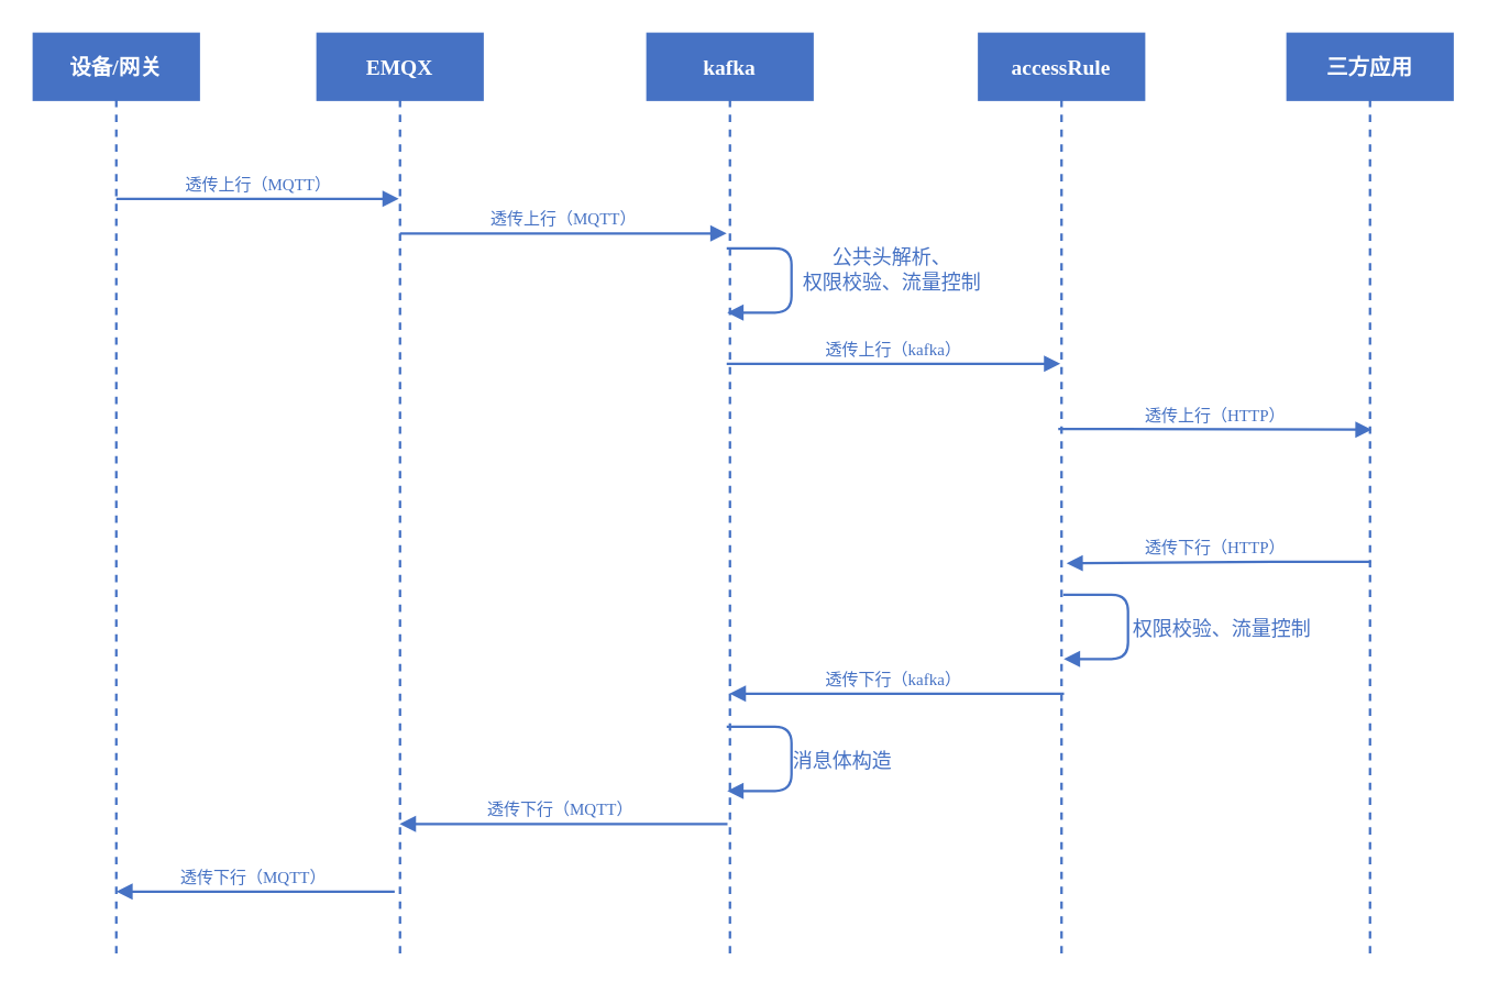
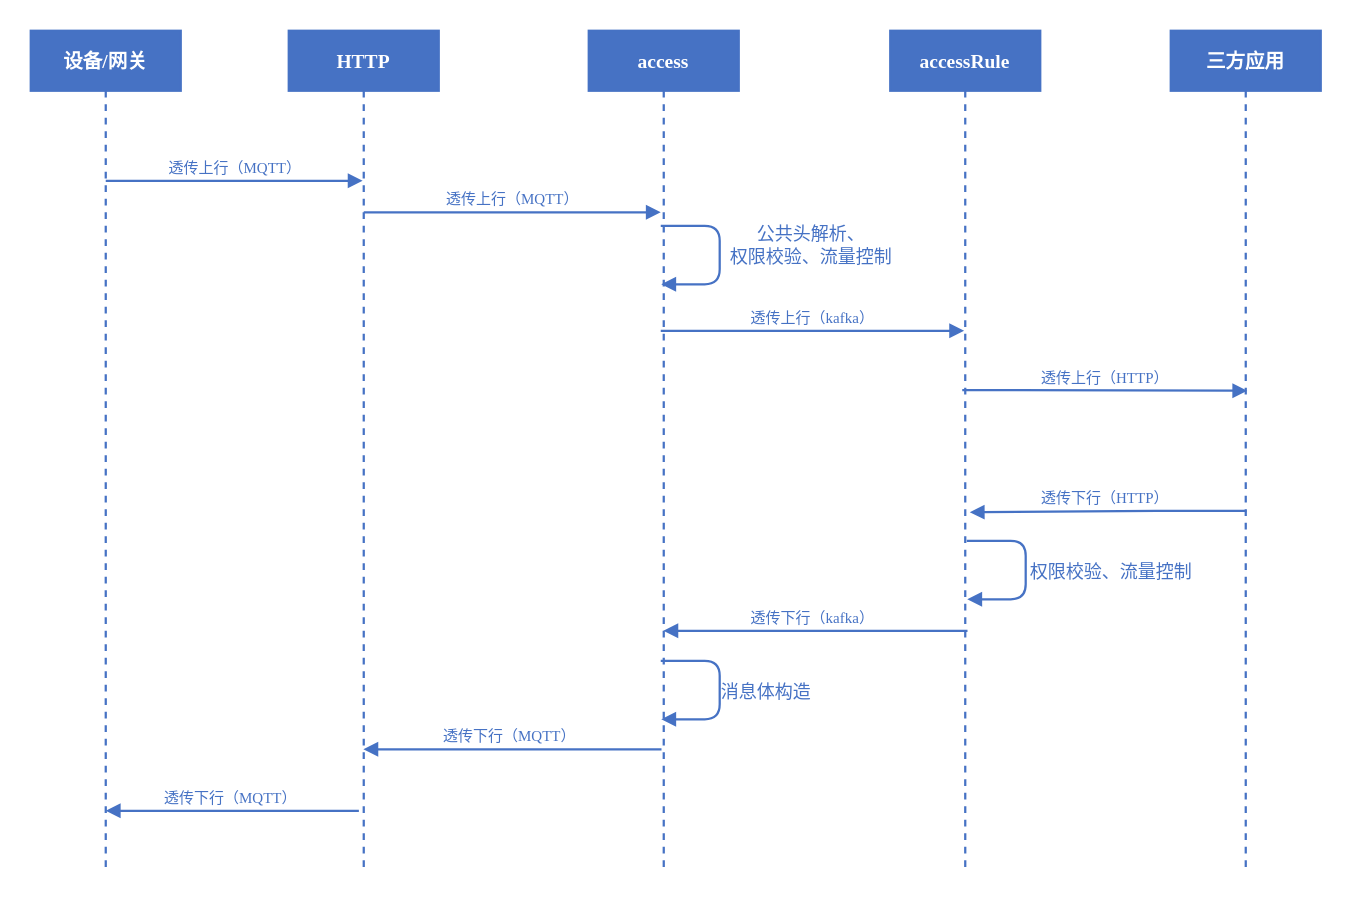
- <mxCell id="2" value="EMQX" style="shape=umlLifeline;perimeter=lifelinePerimeter;whiteSpace=wrap;html=1;container=1;collapsible=0;recursiveResize=0;outlineConnect=0;shadow=0;comic=0;labelBackgroundColor=none;strokeWidth=1.5;fontFamily=Verdana;fontSize=13;align=center;fontColor=#ffffff;fontStyle=1;fillColor=#4672C4;sketch=0;rounded=0;glass=0;strokeColor=#4672C4;" parent="1" vertex="1"><mxGeometry x="192" y="20" width="100" height="560" as="geometry" /></mxCell>
+ <mxCell id="2" value="HTTP" style="shape=umlLifeline;perimeter=lifelinePerimeter;whiteSpace=wrap;html=1;container=1;collapsible=0;recursiveResize=0;outlineConnect=0;shadow=0;comic=0;labelBackgroundColor=none;strokeWidth=1.5;fontFamily=Verdana;fontSize=13;align=center;fontColor=#ffffff;fontStyle=1;fillColor=#4672C4;sketch=0;rounded=0;glass=0;strokeColor=#4672C4;" parent="1" vertex="1"><mxGeometry x="192" y="20" width="100" height="560" as="geometry" /></mxCell>
- <mxCell id="3" value="kafka" style="shape=umlLifeline;perimeter=lifelinePerimeter;whiteSpace=wrap;html=1;container=1;collapsible=0;recursiveResize=0;outlineConnect=0;shadow=0;comic=0;labelBackgroundColor=none;strokeWidth=1.5;fontFamily=Verdana;fontSize=13;align=center;fontColor=#ffffff;fontStyle=1;fillColor=#4672C4;sketch=0;rounded=0;glass=0;strokeColor=#4672C4;" parent="1" vertex="1"><mxGeometry x="392" y="20" width="100" height="560" as="geometry" /></mxCell>
+ <mxCell id="3" value="access" style="shape=umlLifeline;perimeter=lifelinePerimeter;whiteSpace=wrap;html=1;container=1;collapsible=0;recursiveResize=0;outlineConnect=0;shadow=0;comic=0;labelBackgroundColor=none;strokeWidth=1.5;fontFamily=Verdana;fontSize=13;align=center;fontColor=#ffffff;fontStyle=1;fillColor=#4672C4;sketch=0;rounded=0;glass=0;strokeColor=#4672C4;" parent="1" vertex="1"><mxGeometry x="392" y="20" width="100" height="560" as="geometry" /></mxCell>
